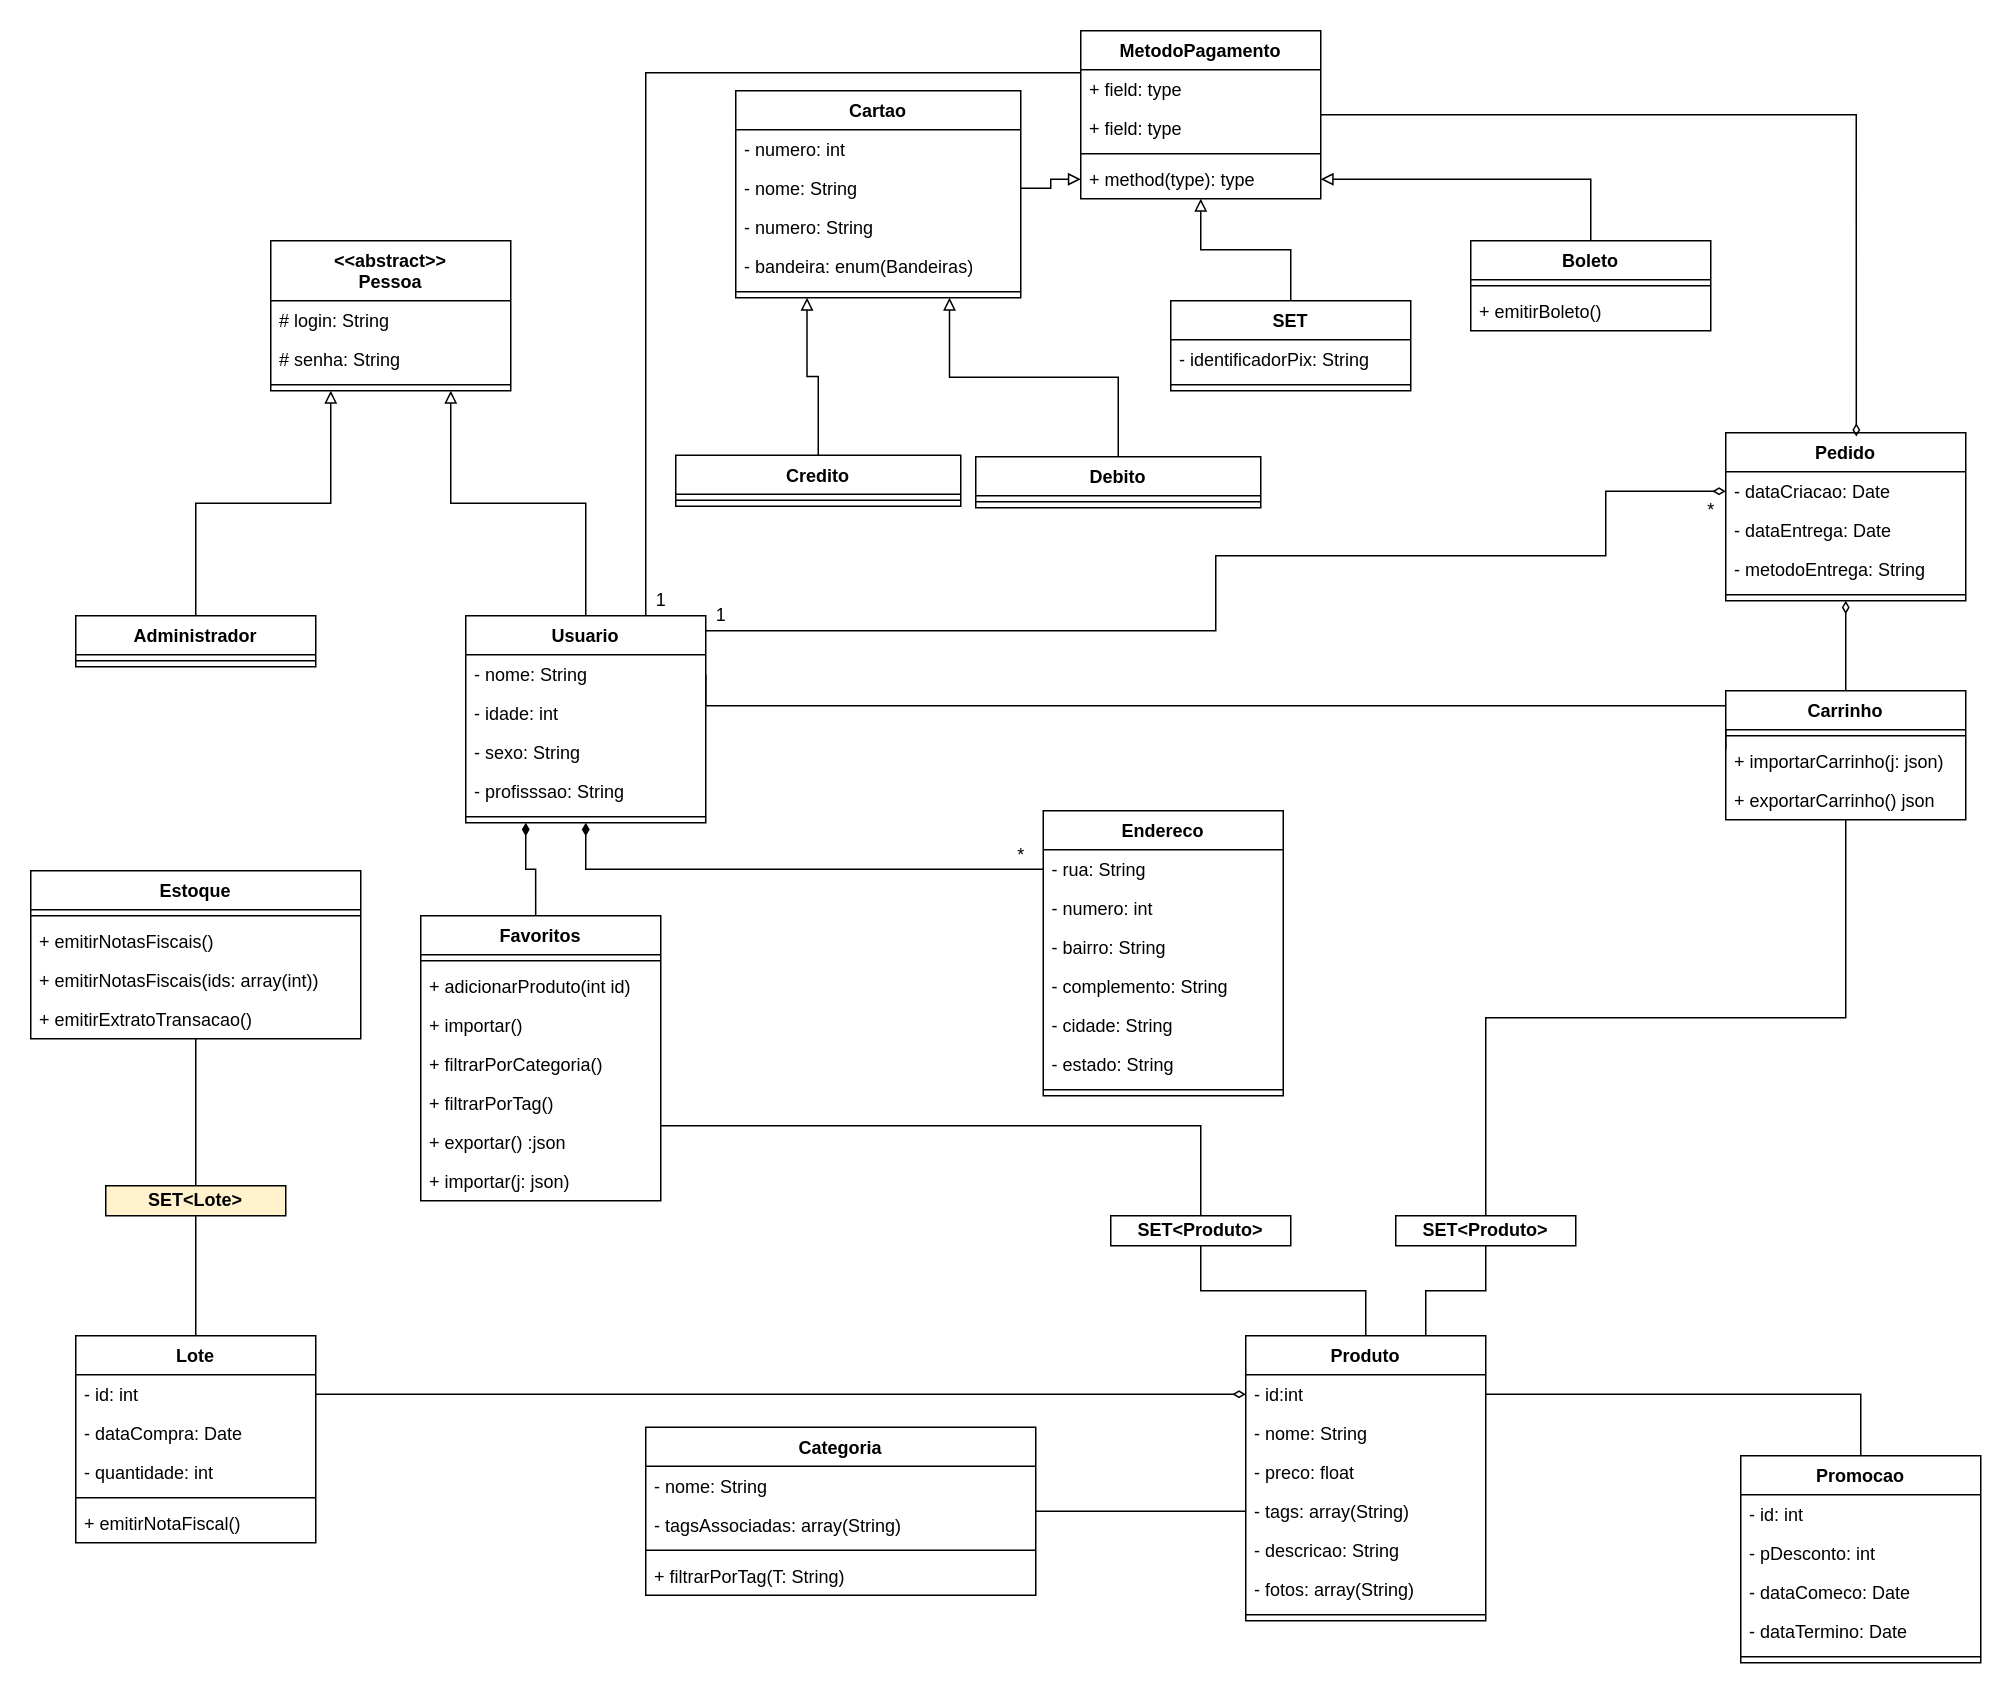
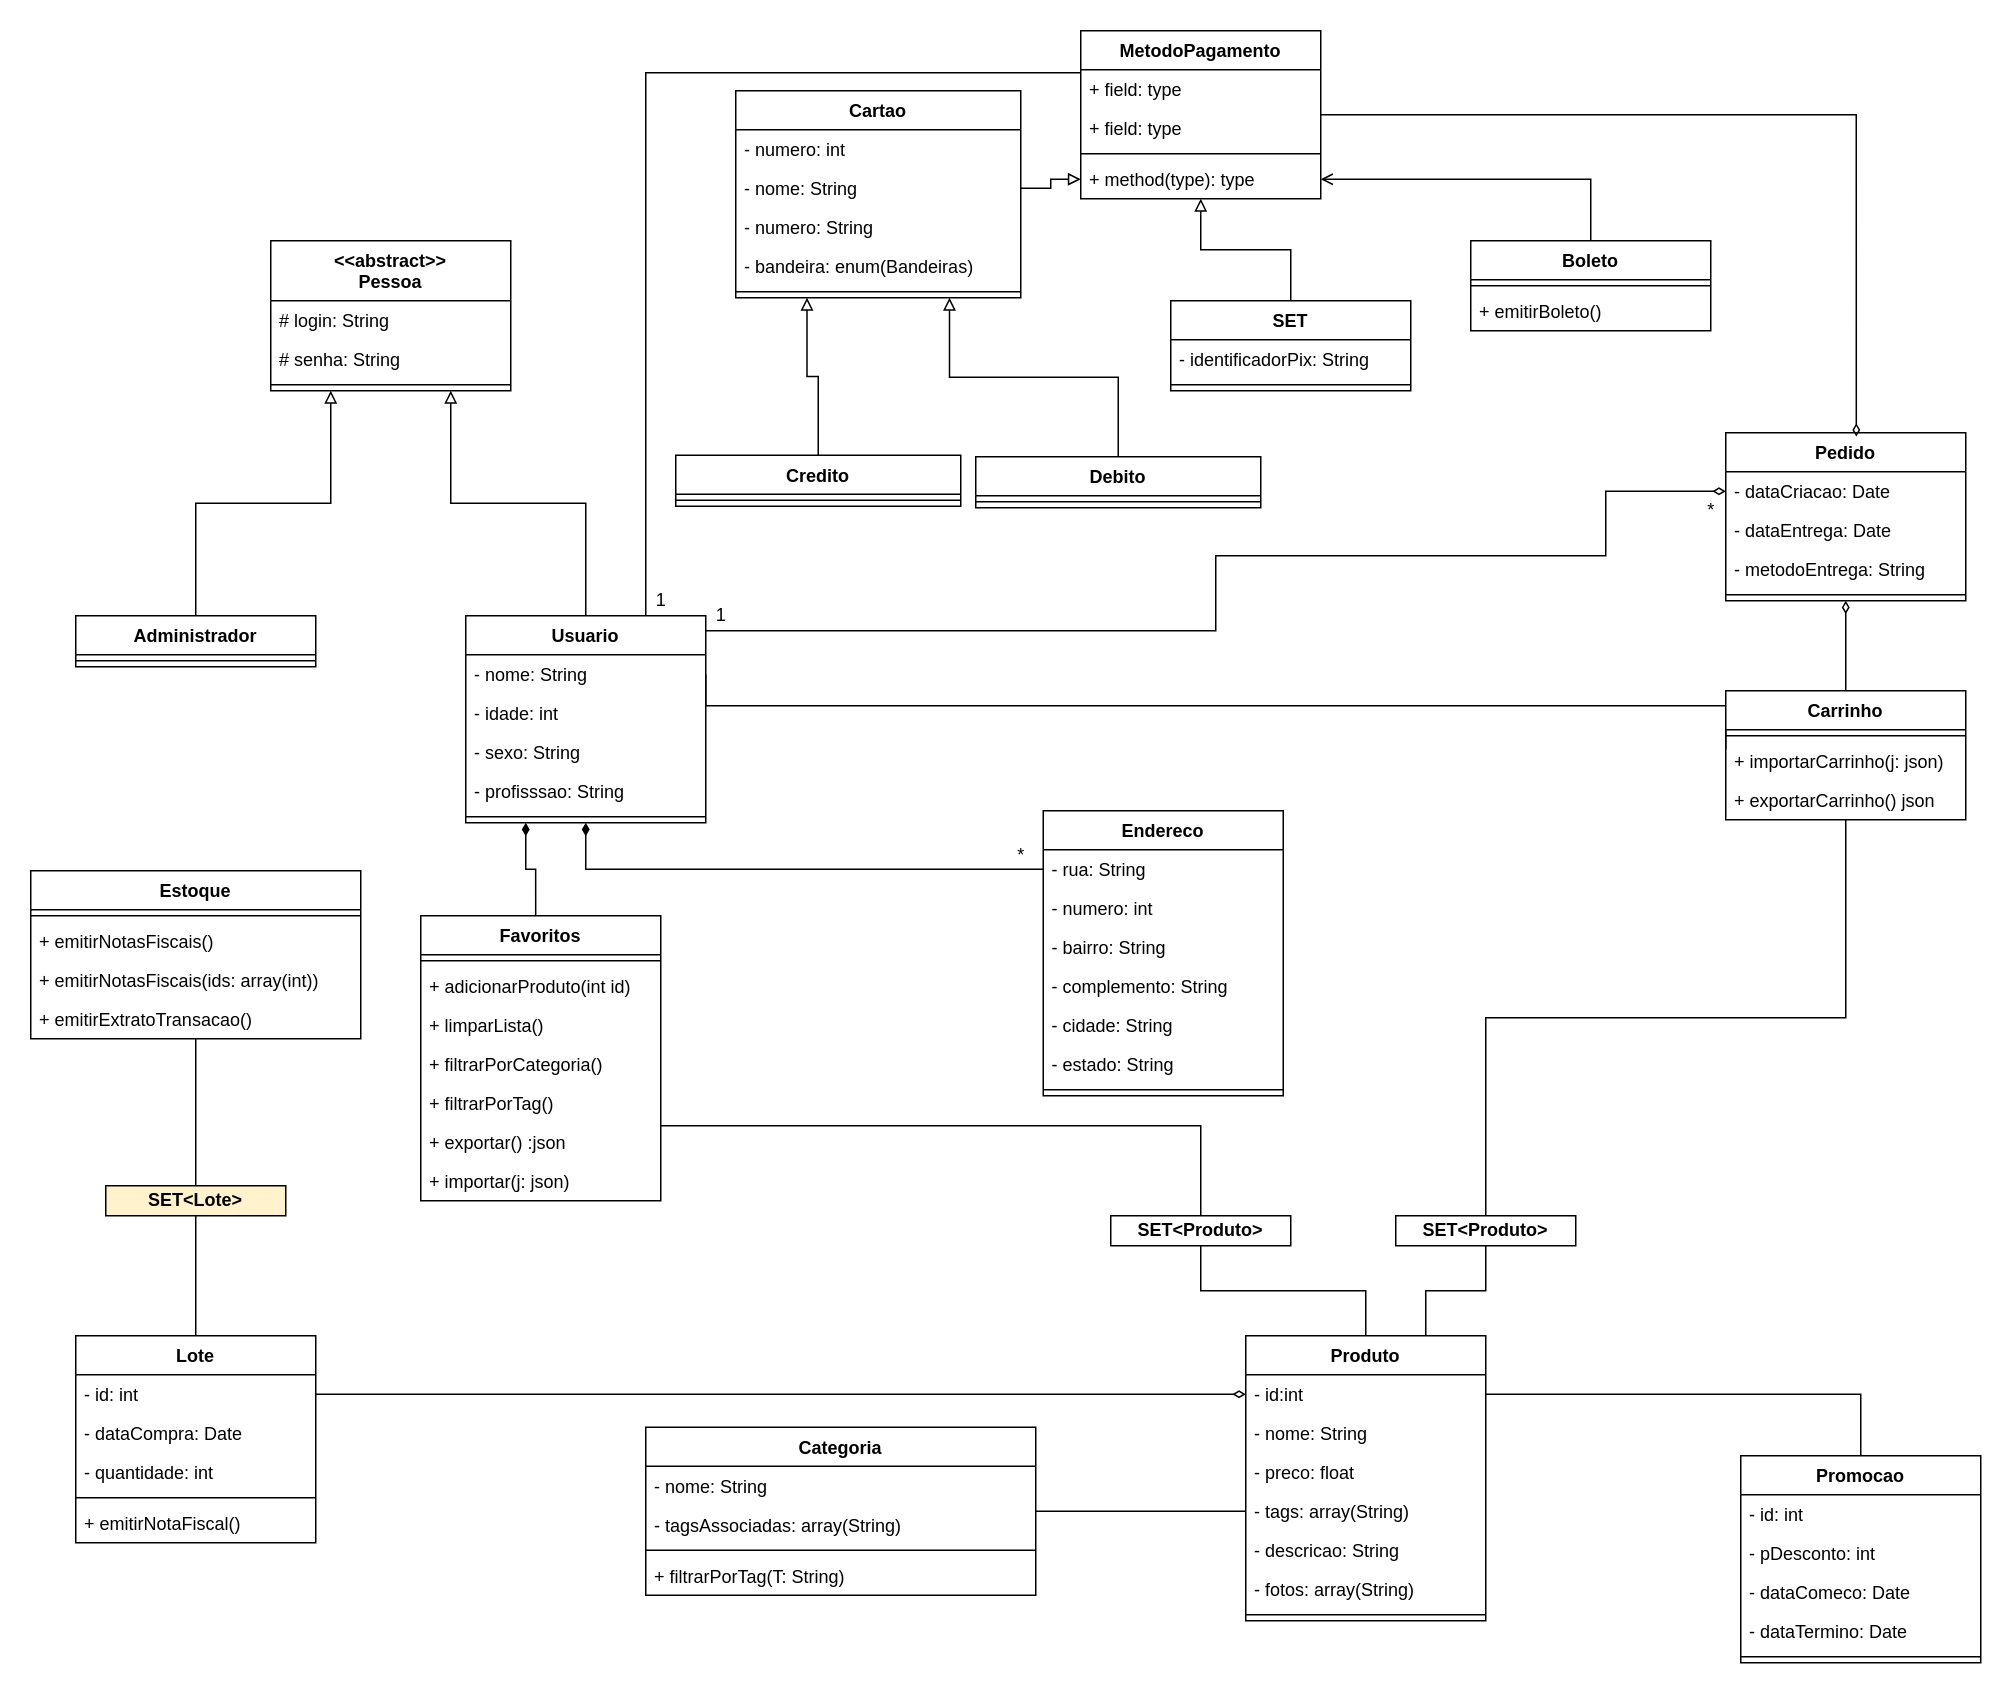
- <mxCell id="93" style="edgeStyle=orthogonalEdgeStyle;rounded=0;orthogonalLoop=1;jettySize=auto;html=1;entryX=1;entryY=0.5;entryDx=0;entryDy=0;startArrow=none;startFill=0;endArrow=block;endFill=0;" edge="1" parent="1" source="94" target="81"><mxGeometry relative="1" as="geometry" /></mxCell>
+ <mxCell id="93" style="edgeStyle=orthogonalEdgeStyle;rounded=0;orthogonalLoop=1;jettySize=auto;html=1;entryX=1;entryY=0.5;entryDx=0;entryDy=0;startArrow=none;startFill=0;endArrow=open;endFill=0;" edge="1" parent="1" source="94" target="81"><mxGeometry relative="1" as="geometry" /></mxCell>
- <mxCell id="39" value="+ importar()" style="text;strokeColor=none;fillColor=none;align=left;verticalAlign=top;spacingLeft=4;spacingRight=4;overflow=hidden;rotatable=0;points=[[0,0.5],[1,0.5]];portConstraint=eastwest;" vertex="1" parent="36"><mxGeometry y="60" width="160" height="26" as="geometry" /></mxCell>
+ <mxCell id="39" value="+ limparLista()" style="text;strokeColor=none;fillColor=none;align=left;verticalAlign=top;spacingLeft=4;spacingRight=4;overflow=hidden;rotatable=0;points=[[0,0.5],[1,0.5]];portConstraint=eastwest;" vertex="1" parent="36"><mxGeometry y="60" width="160" height="26" as="geometry" /></mxCell>
